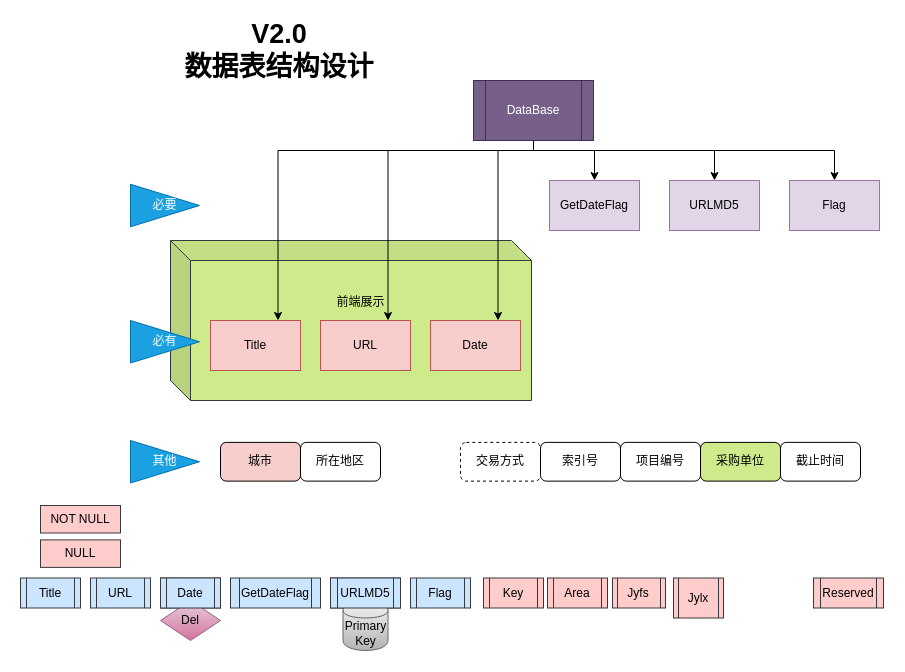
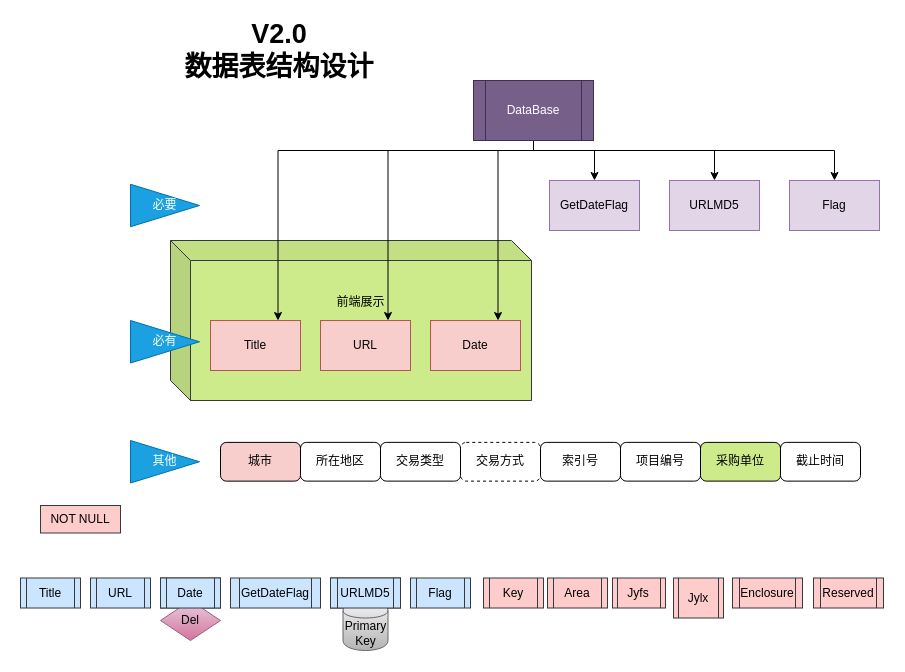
+ <mxCell id="22" value="交易类型" style="rounded=1;whiteSpace=wrap;html=1;" vertex="1" parent="1"><mxGeometry x="380" y="441.87" width="80" height="38.75" as="geometry" /></mxCell>
- <mxCell id="45" value="NULL" style="rounded=0;whiteSpace=wrap;html=1;shadow=0;glass=0;comic=0;fillColor=#ffcccc;strokeColor=#36393d;" vertex="1" parent="1"><mxGeometry x="40" y="539.39" width="80" height="27.5" as="geometry" /></mxCell>
+ <mxCell id="37" value="Enclosure" style="shape=process;whiteSpace=wrap;html=1;backgroundOutline=1;fillColor=#ffcccc;strokeColor=#36393d;flipH=1;direction=east;glass=0;rounded=0;shadow=0;comic=0;" vertex="1" parent="1"><mxGeometry x="732" y="577.5" width="70" height="30" as="geometry" /></mxCell>
